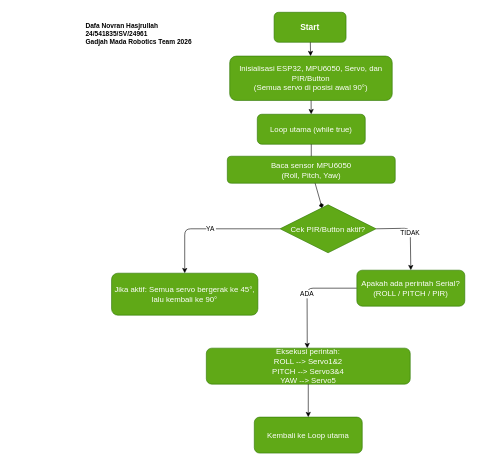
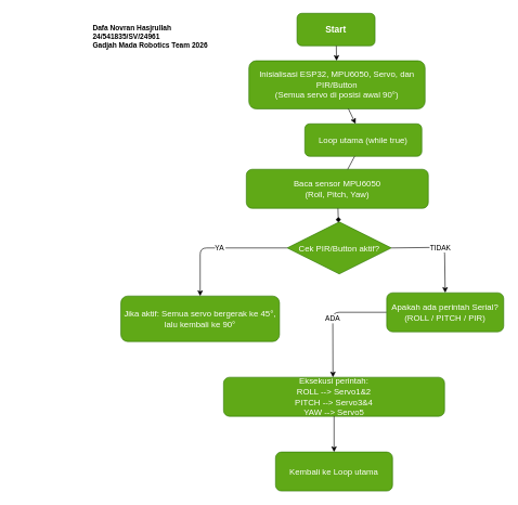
- <mxCell id="4" value="Loop utama (while true)" style="rounded=1;whiteSpace=wrap;html=1;fillColor=#60a917;strokeColor=#2D7600;fontSize=13;fontColor=#ffffff;" parent="1" vertex="1"><mxGeometry x="428" y="190" width="180" height="50" as="geometry" /></mxCell>
+ <mxCell id="4" value="Loop utama (while true)" style="rounded=1;whiteSpace=wrap;html=1;fillColor=#60a917;strokeColor=#2D7600;fontSize=13;fontColor=#ffffff;" parent="1" vertex="1"><mxGeometry x="468" y="190" width="180" height="50" as="geometry" /></mxCell>
- <mxCell id="5" value="Baca sensor MPU6050&#10;(Roll, Pitch, Yaw)" style="rounded=1;whiteSpace=wrap;html=1;fillColor=#60a917;strokeColor=#2D7600;fontSize=13;fontColor=#ffffff;" parent="1" vertex="1"><mxGeometry x="378" y="260" width="280" height="45" as="geometry" /></mxCell>
+ <mxCell id="5" value="Baca sensor MPU6050&#10;(Roll, Pitch, Yaw)" style="rounded=1;whiteSpace=wrap;html=1;fillColor=#60a917;strokeColor=#2D7600;fontSize=13;fontColor=#ffffff;" parent="1" vertex="1"><mxGeometry x="378" y="260" width="280" height="60" as="geometry" /></mxCell>
- <mxCell id="6" value="Cek PIR/Button aktif?" style="rhombus;whiteSpace=wrap;html=1;fillColor=#60a917;strokeColor=#2D7600;fontSize=13;fontColor=#ffffff;" parent="1" vertex="1"><mxGeometry x="466" y="341" width="160" height="80" as="geometry" /></mxCell>
+ <mxCell id="6" value="Cek PIR/Button aktif?" style="rhombus;whiteSpace=wrap;html=1;fillColor=#60a917;strokeColor=#2D7600;fontSize=13;fontColor=#ffffff;" parent="1" vertex="1"><mxGeometry x="441" y="341" width="160" height="80" as="geometry" /></mxCell>
